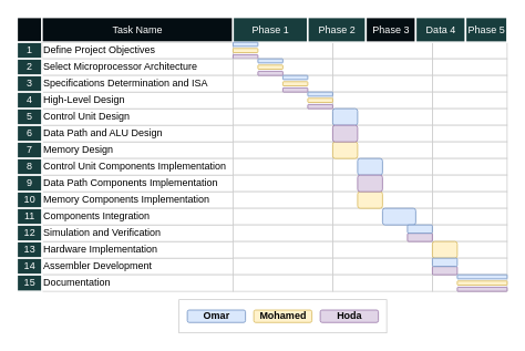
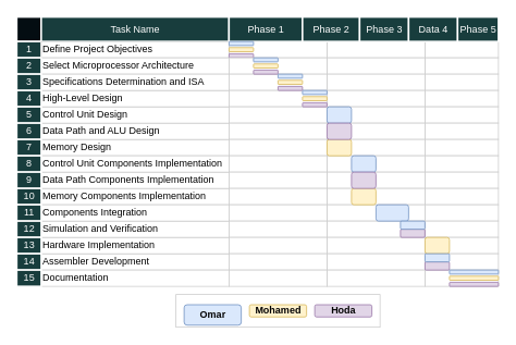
- <mxCell id="7" value="&lt;font color=&quot;#ffffff&quot;&gt;Task Name&lt;/font&gt;" style="strokeWidth=2;fontStyle=0;html=1;fillColor=#040D12;strokeColor=#FFFFFF;" parent="1" vertex="1"><mxGeometry x="50" y="20" width="230" height="30" as="geometry" /></mxCell>
+ <mxCell id="7" value="&lt;font color=&quot;#ffffff&quot;&gt;Task Name&lt;/font&gt;" style="strokeWidth=2;fontStyle=0;html=1;fillColor=#183d3d;strokeColor=#FFFFFF;" parent="1" vertex="1"><mxGeometry x="50" y="20" width="230" height="30" as="geometry" /></mxCell>
- <mxCell id="25" value="&lt;font color=&quot;#ffffff&quot;&gt;Phase 3&lt;/font&gt;" style="strokeWidth=2;fontStyle=0;html=1;fillColor=#040d12;strokeColor=#FFFFFF;" parent="1" vertex="1"><mxGeometry x="440" y="20" width="60" height="30" as="geometry" /></mxCell>
+ <mxCell id="25" value="&lt;font color=&quot;#ffffff&quot;&gt;Phase 3&lt;/font&gt;" style="strokeWidth=2;fontStyle=0;html=1;fillColor=#183D3D;strokeColor=#FFFFFF;" parent="1" vertex="1"><mxGeometry x="440" y="20" width="60" height="30" as="geometry" /></mxCell>
- <mxCell id="22" value="&lt;b&gt;Omar&lt;/b&gt;" style="align=center;strokeColor=#6c8ebf;html=1;fillColor=#dae8fc;rounded=1;glass=0;sketch=0;shadow=0;" parent="1" vertex="1"><mxGeometry x="225" y="372.5" width="70" height="15" as="geometry" /></mxCell>
+ <mxCell id="22" value="&lt;b&gt;Omar&lt;/b&gt;" style="align=center;strokeColor=#6c8ebf;html=1;fillColor=#dae8fc;rounded=1;glass=0;sketch=0;shadow=0;" parent="1" vertex="1"><mxGeometry x="225" y="372.5" width="70" height="25" as="geometry" /></mxCell>
